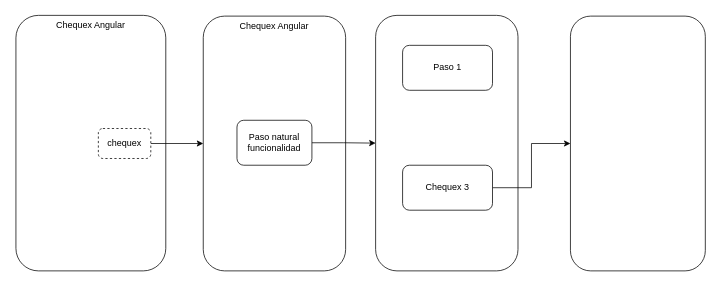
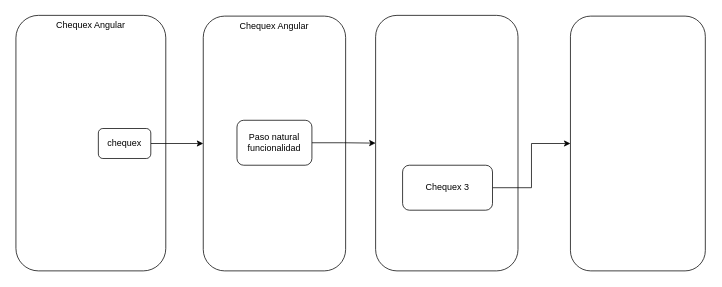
- <mxCell id="9" value="Paso 1" style="rounded=1;whiteSpace=wrap;html=1;" parent="1" vertex="1"><mxGeometry x="536" y="60" width="120" height="60" as="geometry" /></mxCell>
- <mxCell id="4" value="chequex" style="rounded=1;whiteSpace=wrap;html=1;dashed=1;" parent="1" vertex="1"><mxGeometry x="130" y="171" width="70" height="40" as="geometry" /></mxCell>
+ <mxCell id="4" value="chequex" style="rounded=1;whiteSpace=wrap;html=1;" parent="1" vertex="1"><mxGeometry x="130" y="171" width="70" height="40" as="geometry" /></mxCell>
